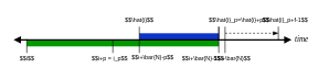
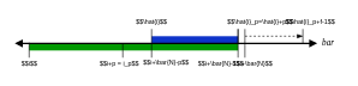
- <mxCell id="12" value="&lt;font face=&quot;Times New Roman&quot; style=&quot;font-size: 12px;&quot; color=&quot;#000000&quot;&gt;time&lt;/font&gt;" style="text;html=1;resizable=0;autosize=1;align=center;verticalAlign=middle;points=[];fillColor=none;strokeColor=none;rounded=0;fontColor=#B3B3B3;fontStyle=2;fontSize=14;" parent="1" vertex="1"><mxGeometry x="435" y="43" width="40" height="30" as="geometry" /></mxCell>
+ <mxCell id="12" value="&lt;font face=&quot;Times New Roman&quot; style=&quot;font-size: 12px;&quot; color=&quot;#000000&quot;&gt;bar&lt;/font&gt;" style="text;html=1;resizable=0;autosize=1;align=center;verticalAlign=middle;points=[];fillColor=none;strokeColor=none;rounded=0;fontColor=#B3B3B3;fontStyle=2;fontSize=14;" parent="1" vertex="1"><mxGeometry x="435" y="43" width="40" height="30" as="geometry" /></mxCell>
